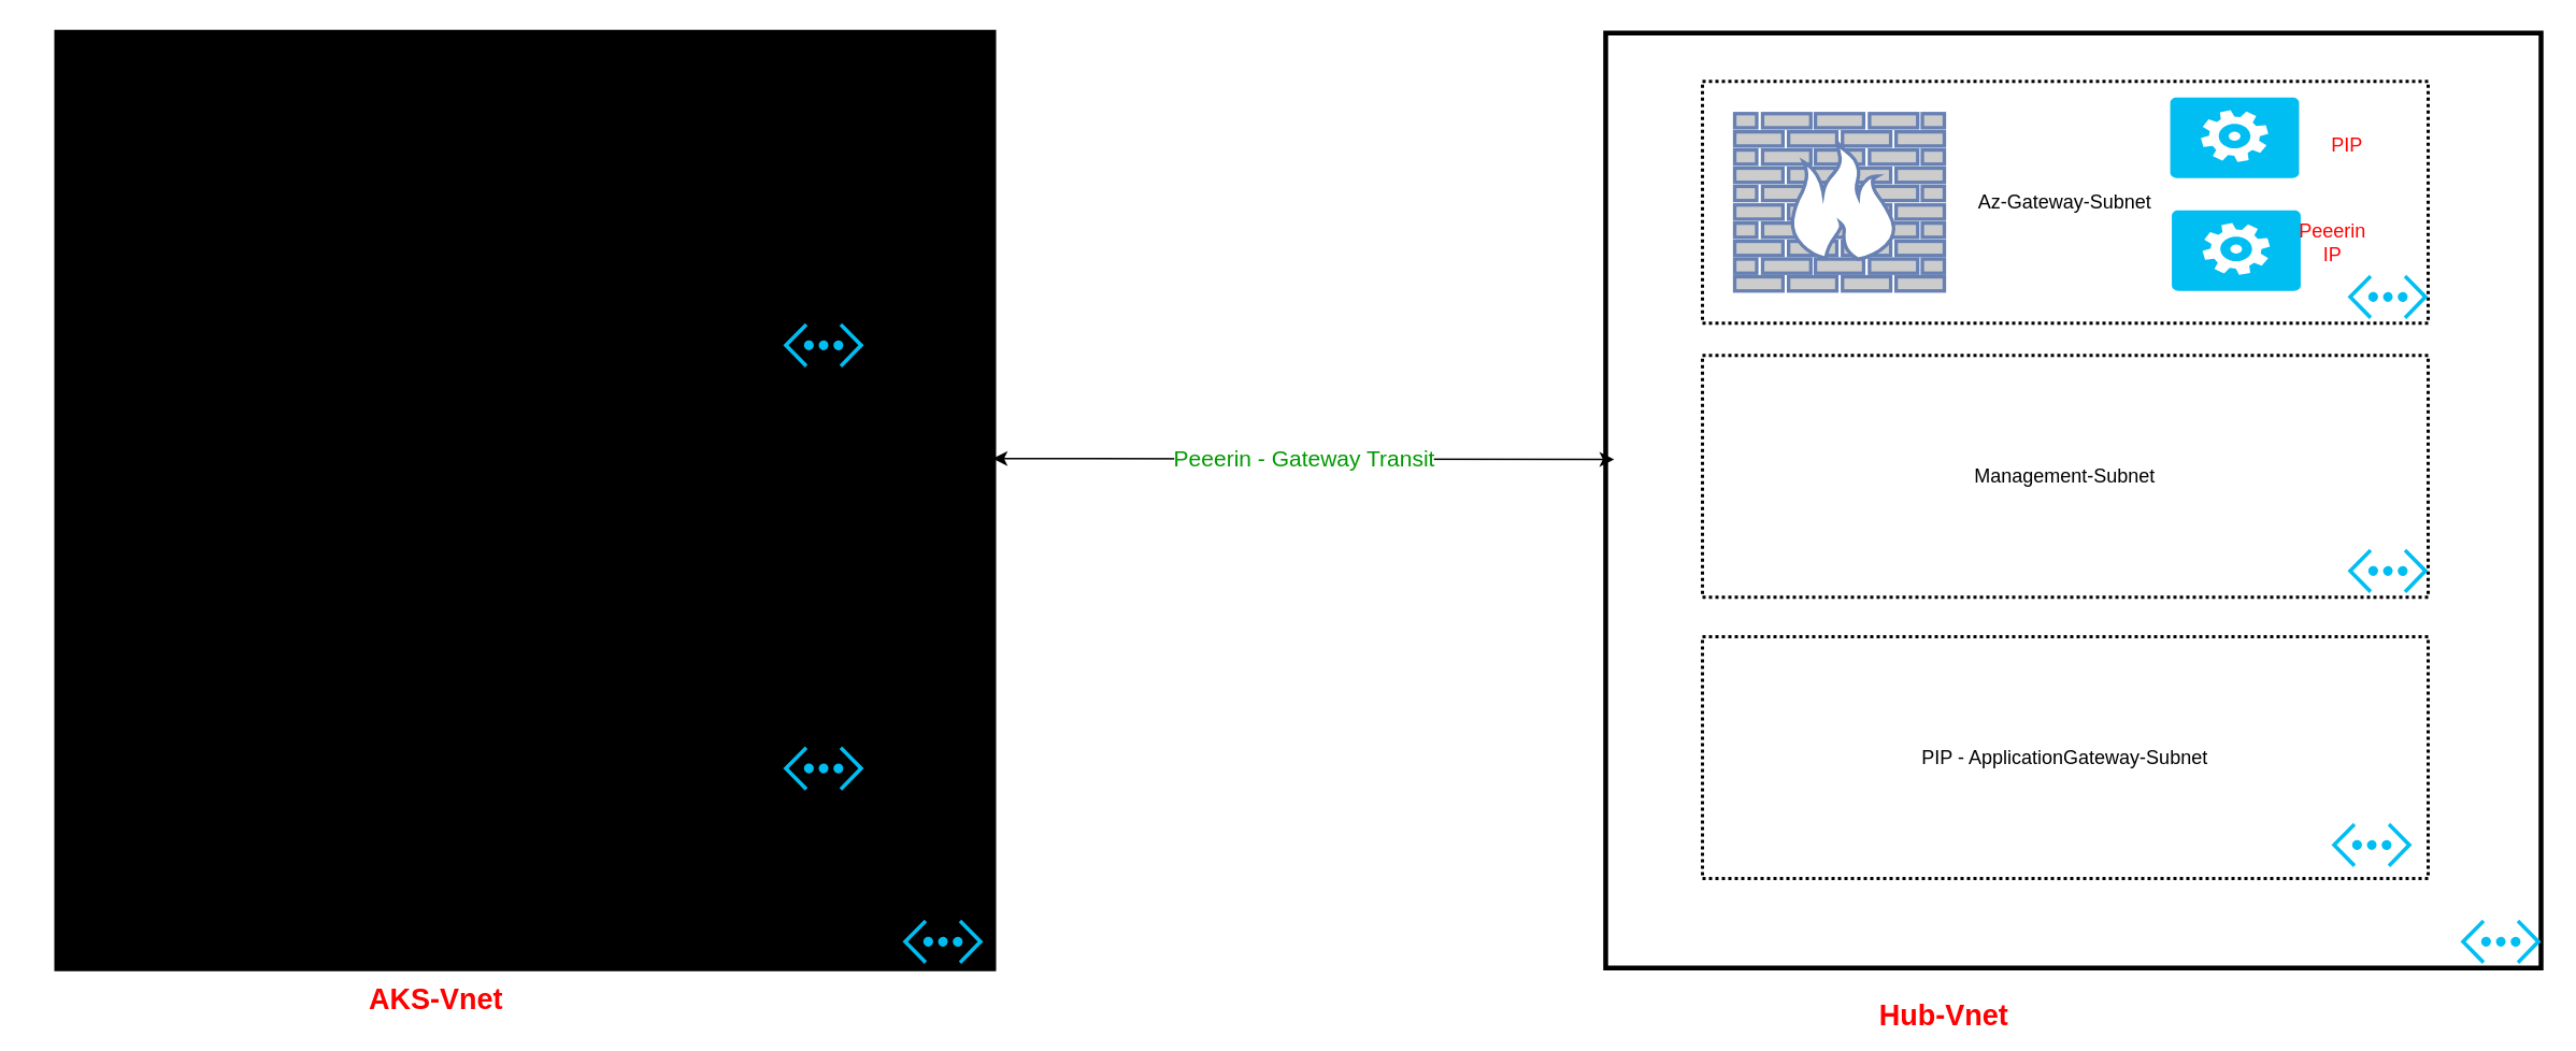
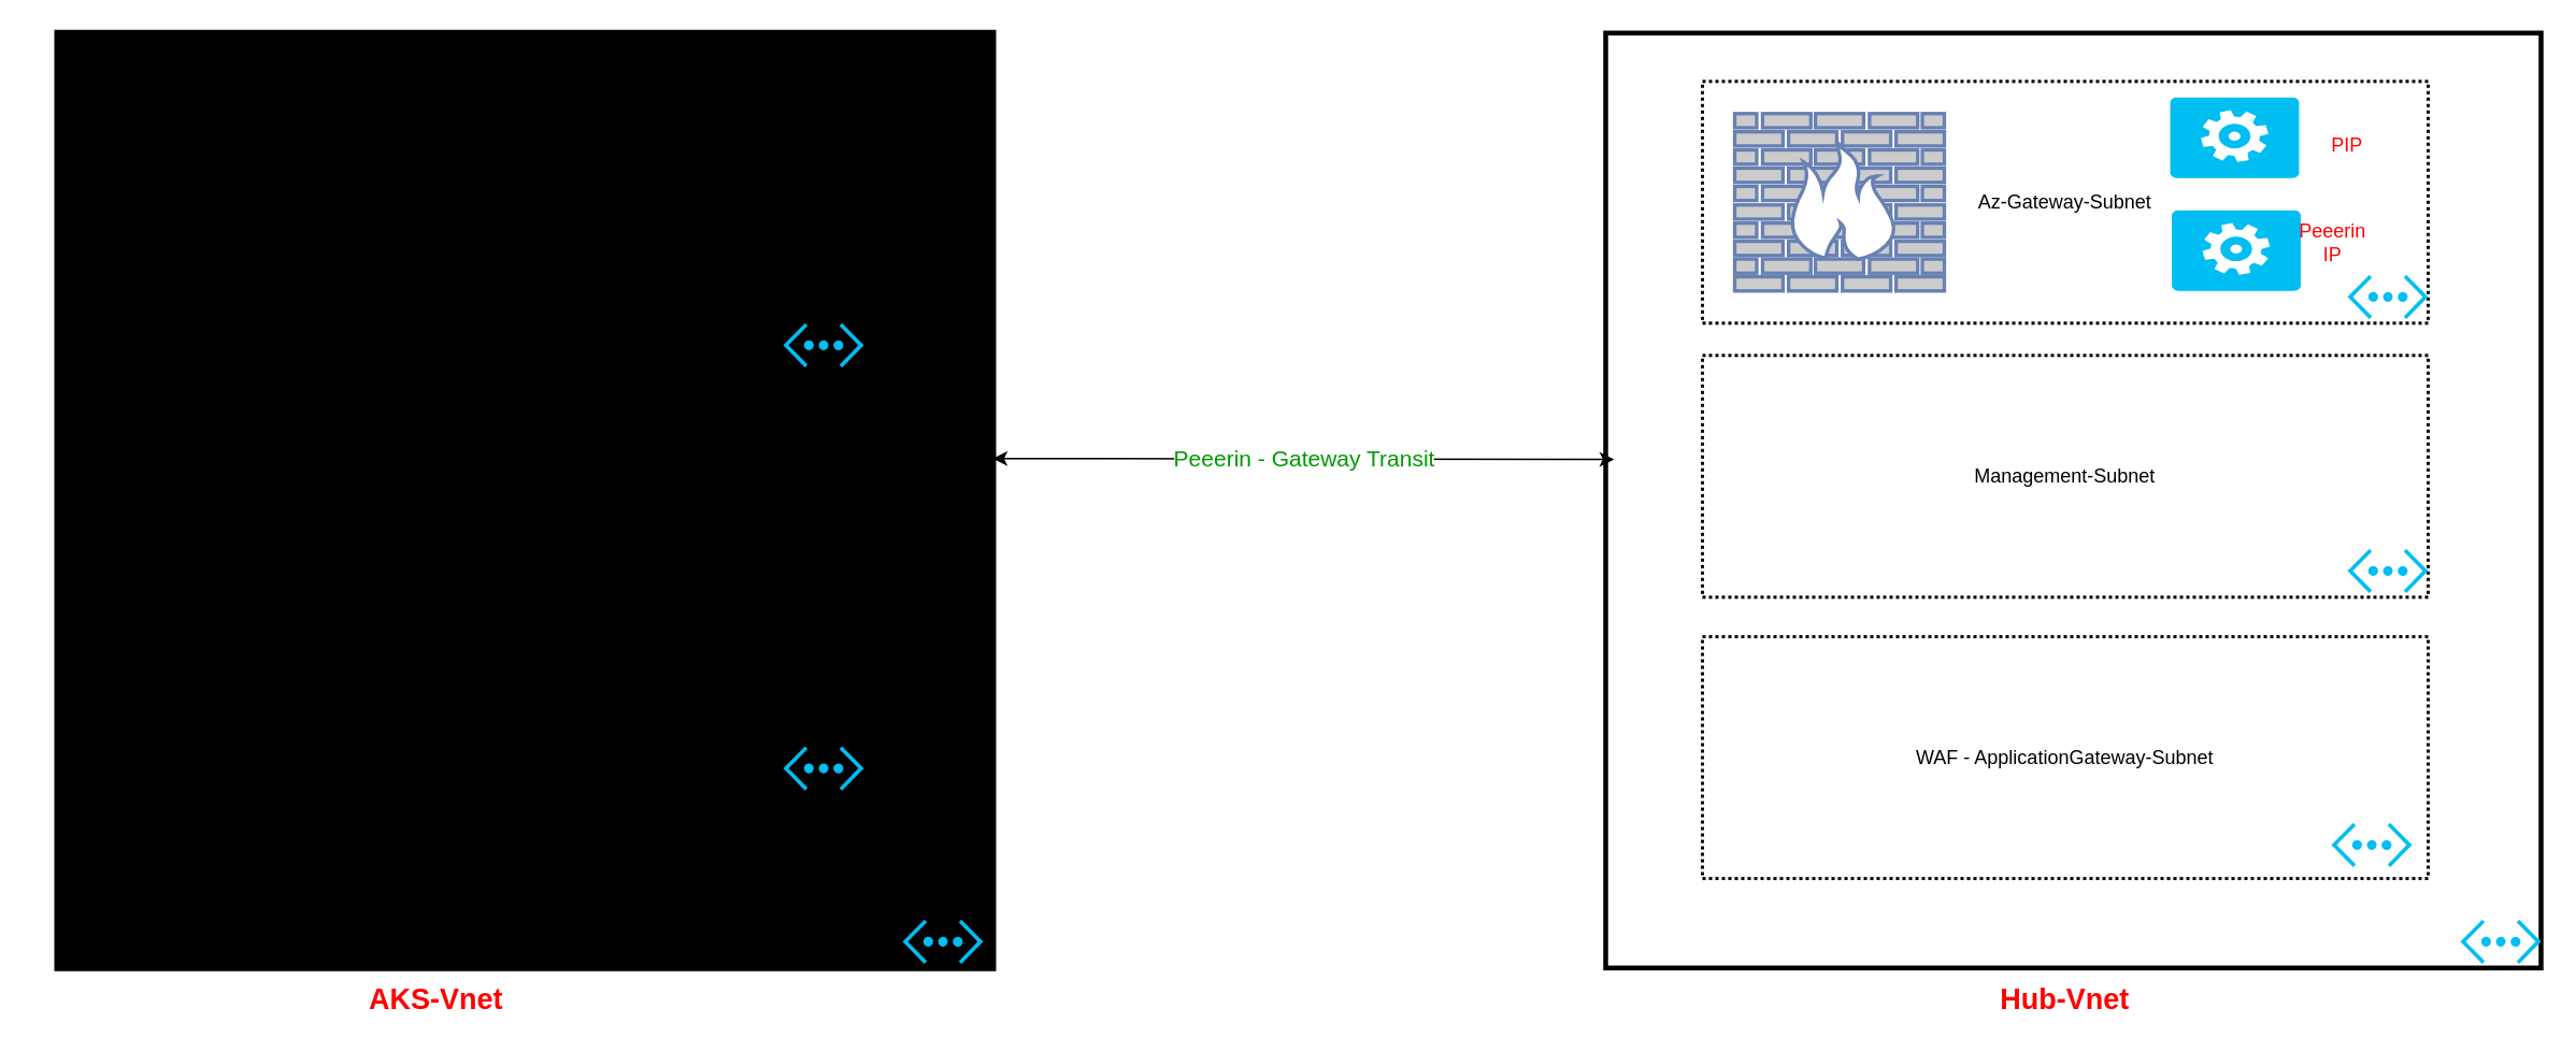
- <mxCell id="5" value="PIP - ApplicationGateway-Subnet" style="rounded=0;whiteSpace=wrap;html=1;dashed=1;dashPattern=1 1;strokeWidth=2;fillColor=none;gradientColor=#ffffff;" vertex="1" parent="1"><mxGeometry x="1055" y="394.5" width="450" height="150" as="geometry" /></mxCell>
+ <mxCell id="5" value="WAF - ApplicationGateway-Subnet" style="rounded=0;whiteSpace=wrap;html=1;dashed=1;dashPattern=1 1;strokeWidth=2;fillColor=none;gradientColor=#ffffff;" vertex="1" parent="1"><mxGeometry x="1055" y="394.5" width="450" height="150" as="geometry" /></mxCell>
- <mxCell id="6" value="&lt;b&gt;&lt;font style=&quot;font-size: 18px&quot;&gt;Hub-Vnet&lt;/font&gt;&lt;/b&gt;" style="text;html=1;strokeColor=none;fillColor=none;align=center;verticalAlign=middle;whiteSpace=wrap;rounded=0;dashed=1;dashPattern=1 1;fontColor=#FF0000;" vertex="1" parent="1"><mxGeometry x="955" y="620" width="500" height="20" as="geometry" /></mxCell>
+ <mxCell id="6" value="&lt;b&gt;&lt;font style=&quot;font-size: 18px&quot;&gt;Hub-Vnet&lt;/font&gt;&lt;/b&gt;" style="text;html=1;strokeColor=none;fillColor=none;align=center;verticalAlign=middle;whiteSpace=wrap;rounded=0;dashed=1;dashPattern=1 1;fontColor=#FF0000;" vertex="1" parent="1"><mxGeometry x="1030" y="610" width="500" height="20" as="geometry" /></mxCell>
